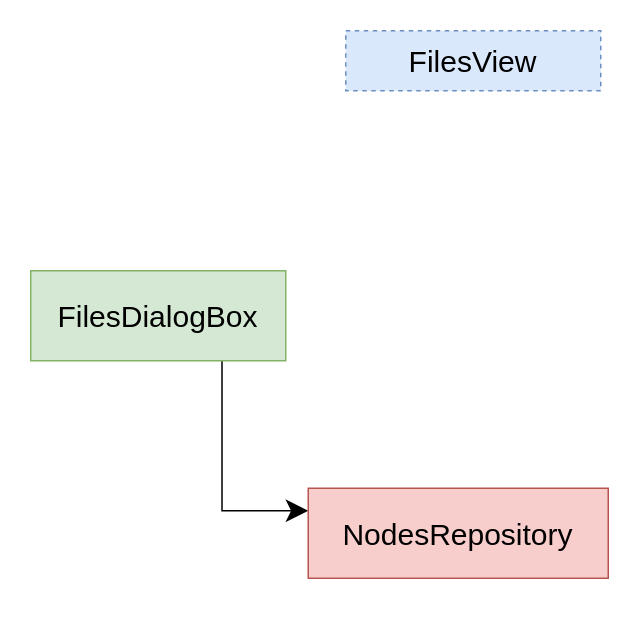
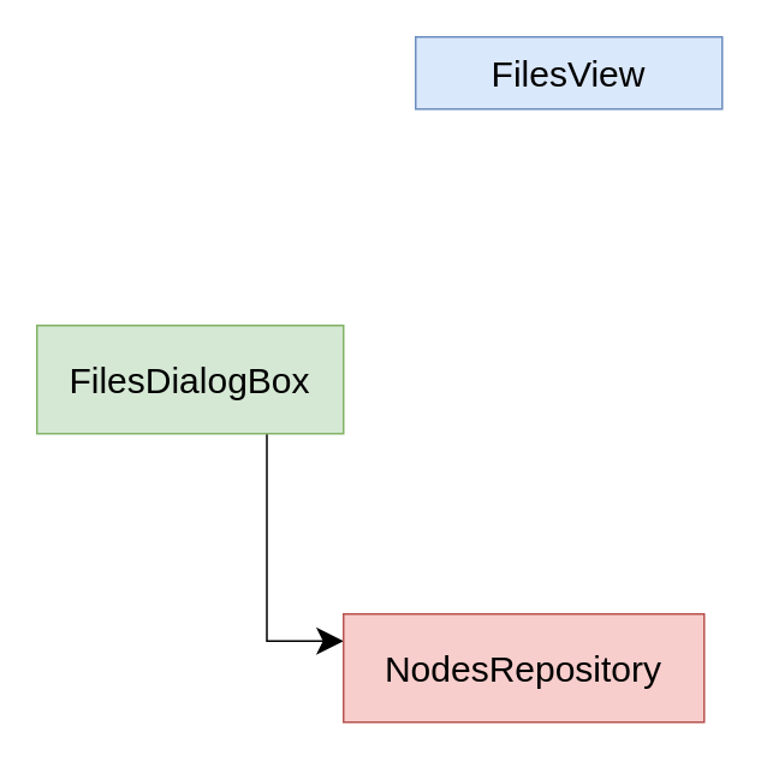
- <mxCell id="2" value="FilesView" style="rounded=0;whiteSpace=wrap;html=1;fontSize=20;fillColor=#dae8fc;strokeColor=#6c8ebf;dashed=1;" parent="1" vertex="1"><mxGeometry x="230" y="20" width="170" height="40" as="geometry" /></mxCell>
+ <mxCell id="2" value="FilesView" style="rounded=0;whiteSpace=wrap;html=1;fontSize=20;fillColor=#dae8fc;strokeColor=#6c8ebf;" parent="1" vertex="1"><mxGeometry x="230" y="20" width="170" height="40" as="geometry" /></mxCell>
- <mxCell id="5" value="NodesRepository" style="rounded=0;whiteSpace=wrap;html=1;fontSize=20;fillColor=#f8cecc;strokeColor=#b85450;" parent="1" vertex="1"><mxGeometry x="205" y="325" width="200" height="60" as="geometry" /></mxCell>
+ <mxCell id="5" value="NodesRepository" style="rounded=0;whiteSpace=wrap;html=1;fontSize=20;fillColor=#f8cecc;strokeColor=#b85450;" parent="1" vertex="1"><mxGeometry x="190" y="340" width="200" height="60" as="geometry" /></mxCell>
